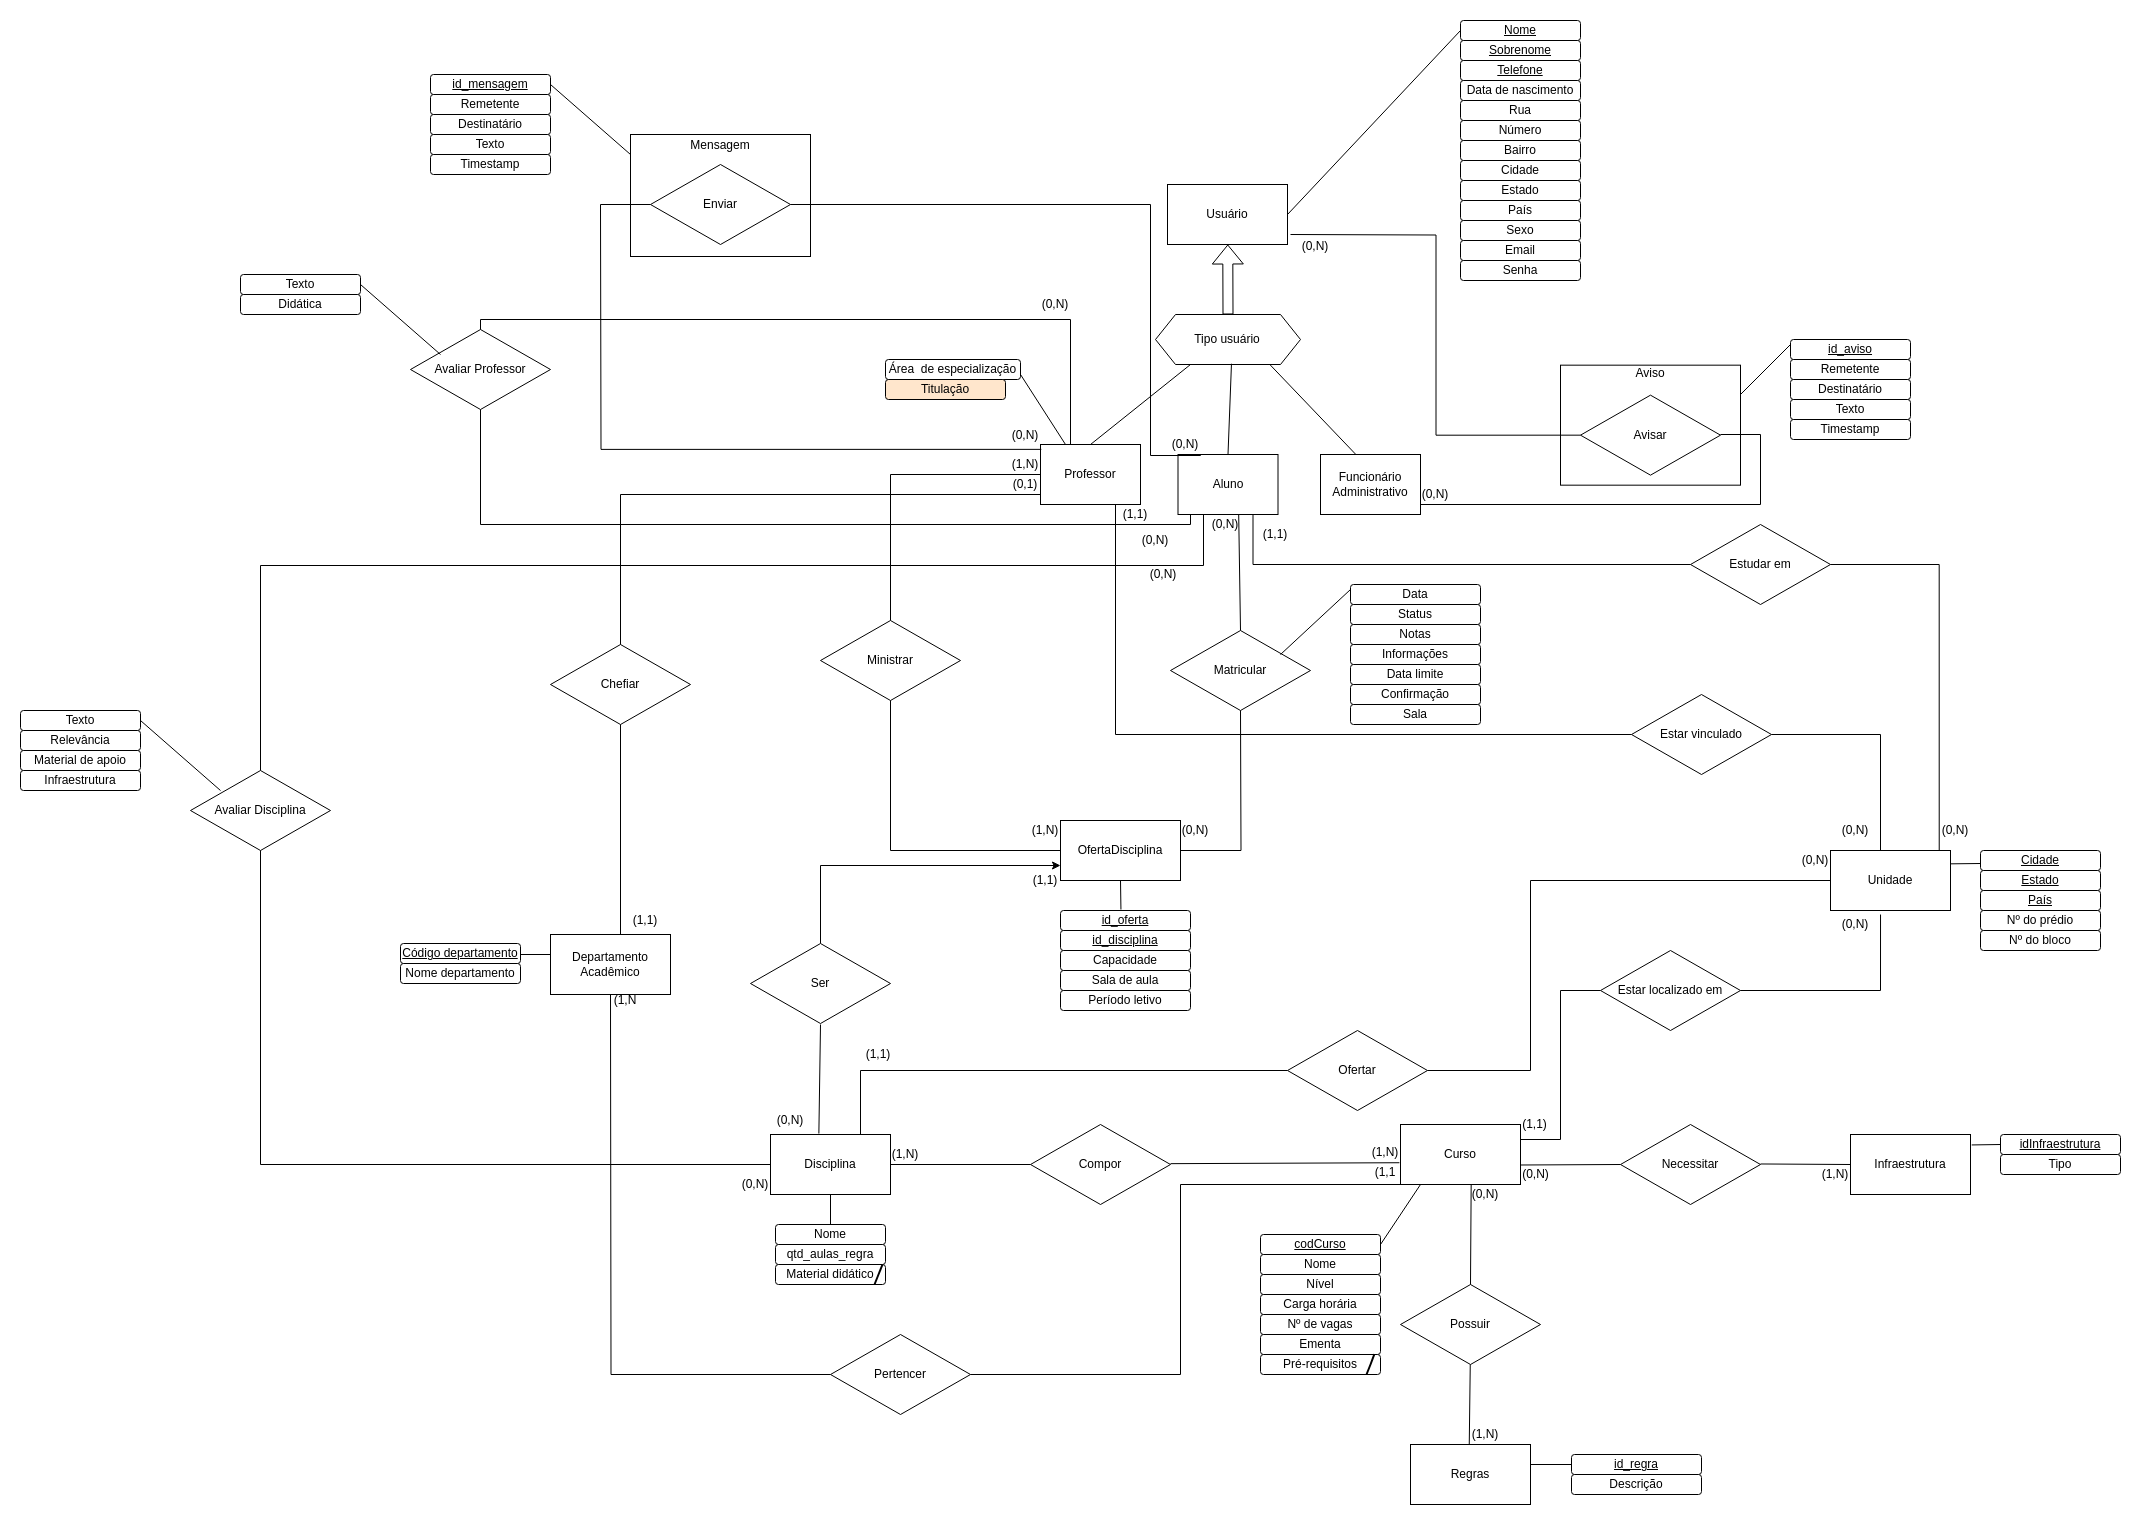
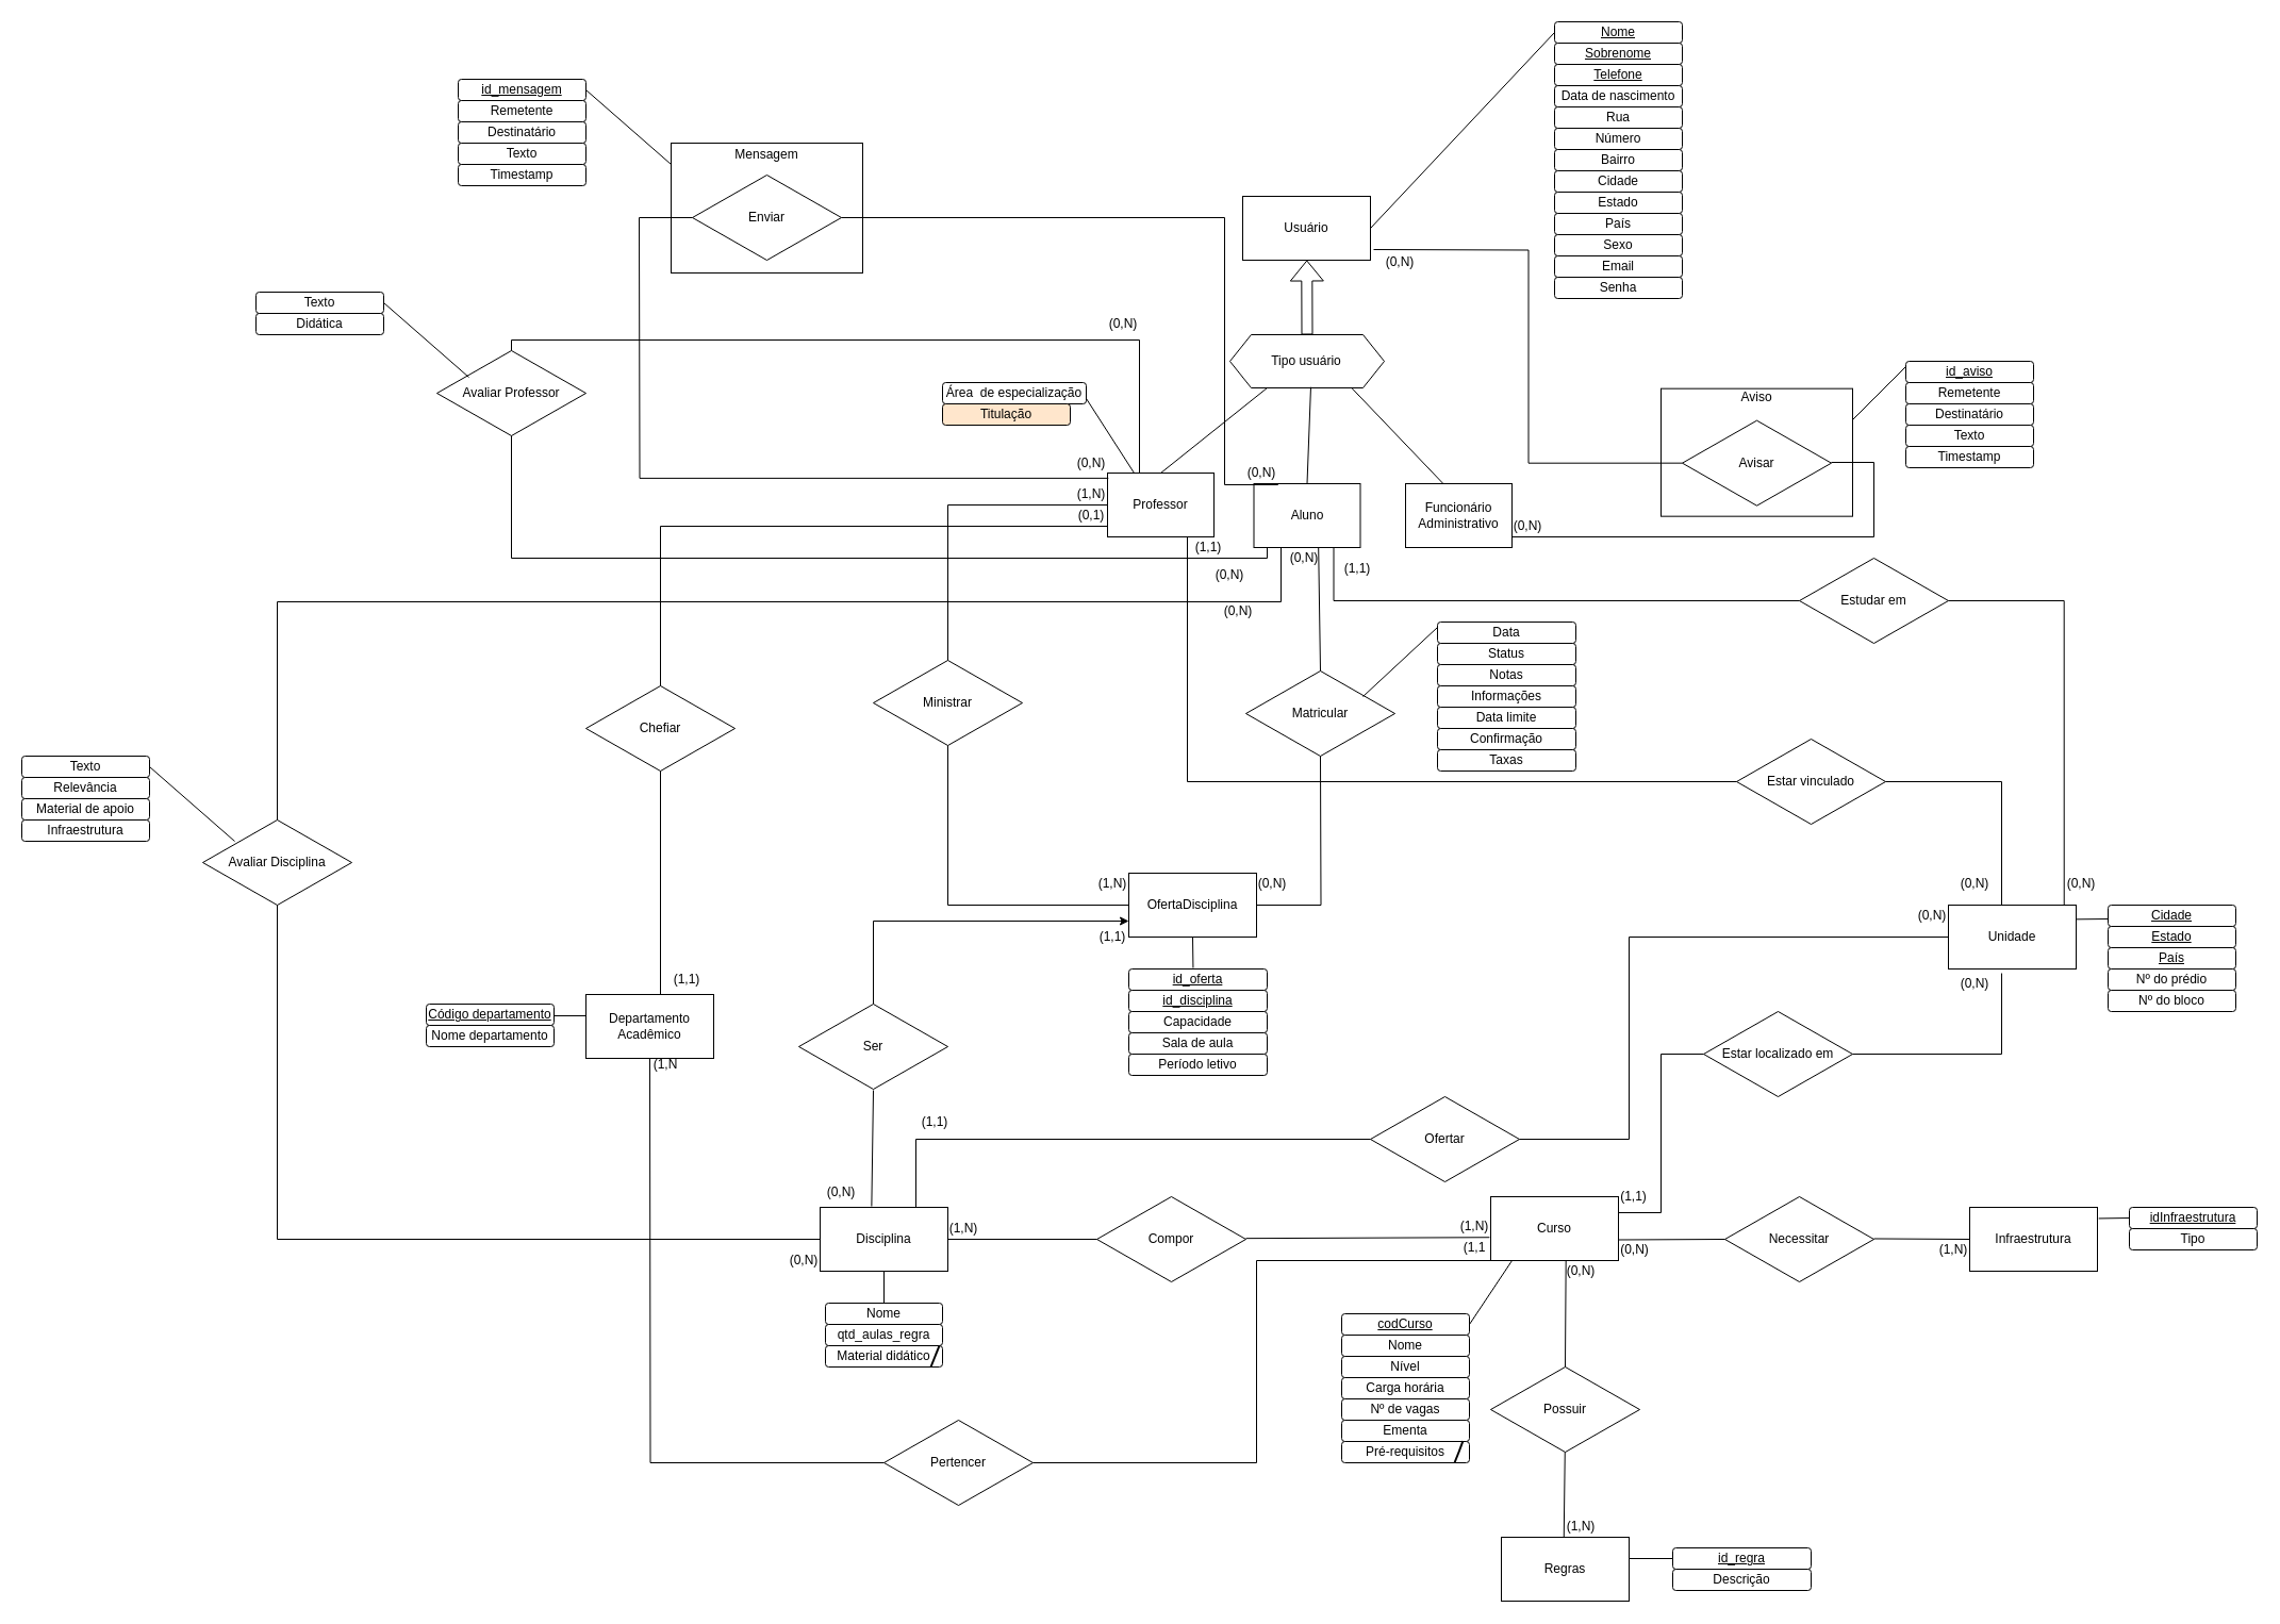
- <mxCell id="152" value="Sala" style="rounded=1;whiteSpace=wrap;html=1;" vertex="1" parent="1"><mxGeometry x="1350" y="704" width="130" height="20" as="geometry" /></mxCell>
+ <mxCell id="152" value="Taxas" style="rounded=1;whiteSpace=wrap;html=1;" vertex="1" parent="1"><mxGeometry x="1350" y="704" width="130" height="20" as="geometry" /></mxCell>
